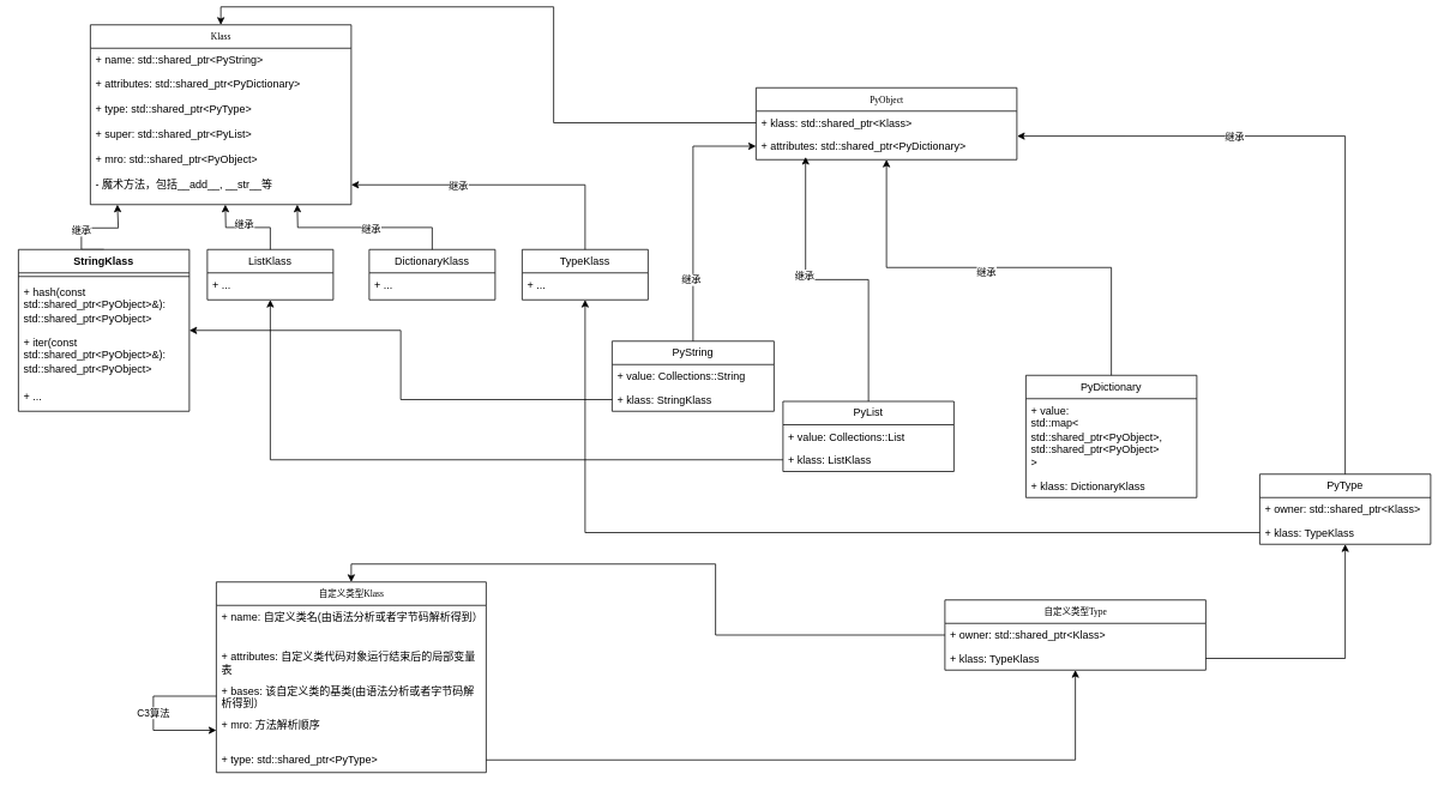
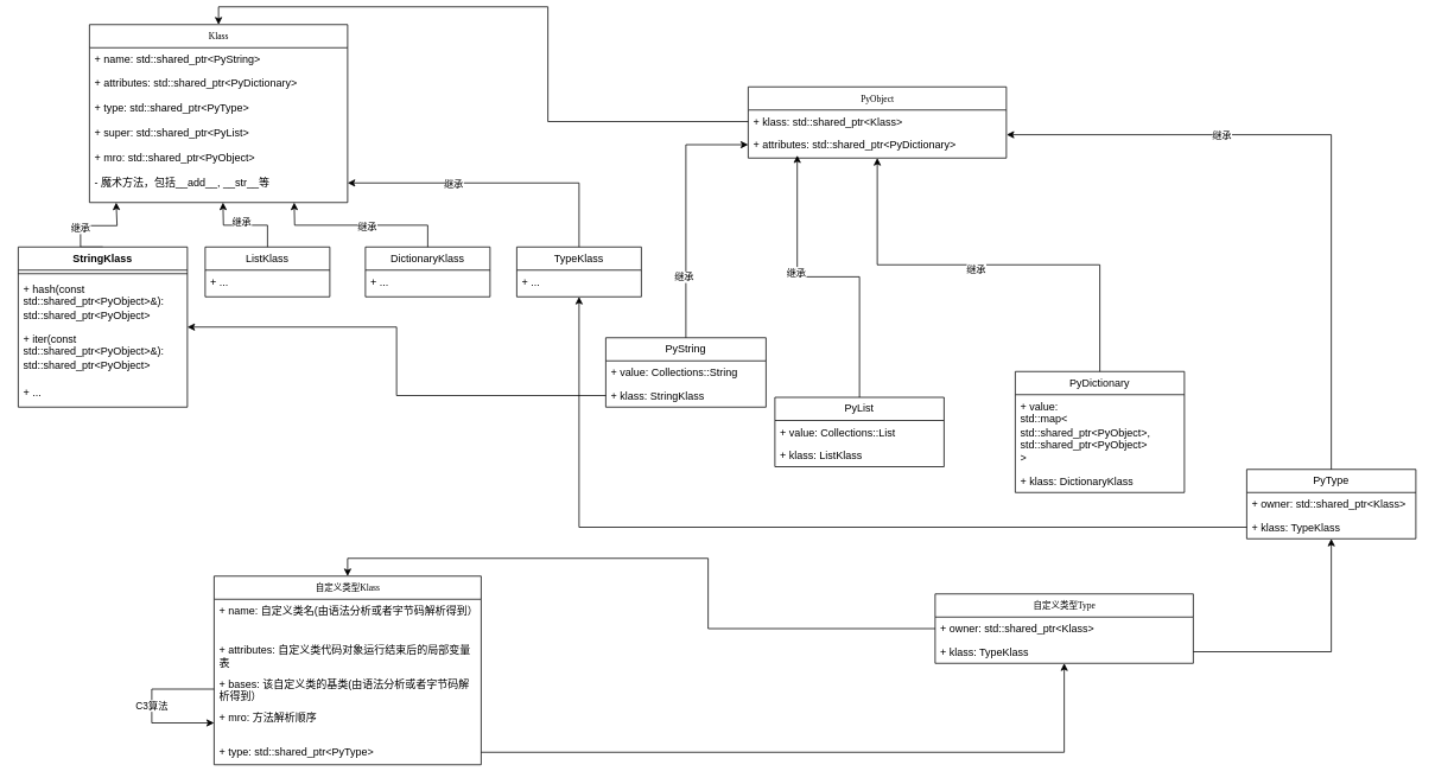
- <mxCell id="55" style="edgeStyle=orthogonalEdgeStyle;rounded=0;orthogonalLoop=1;jettySize=auto;html=1;exitX=0;exitY=0.5;exitDx=0;exitDy=0;" parent="1" source="33" target="23" edge="1"><mxGeometry relative="1" as="geometry" /></mxCell>
